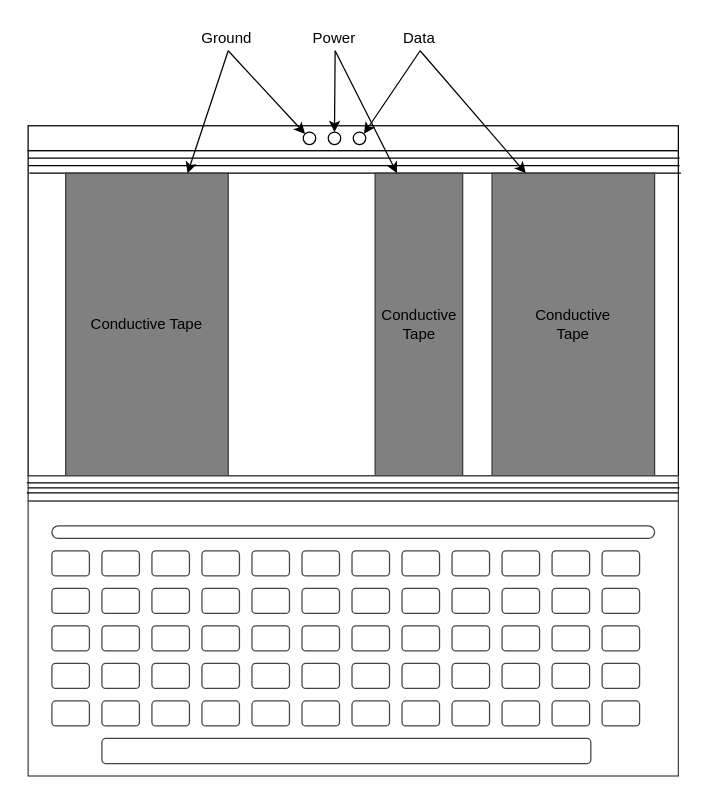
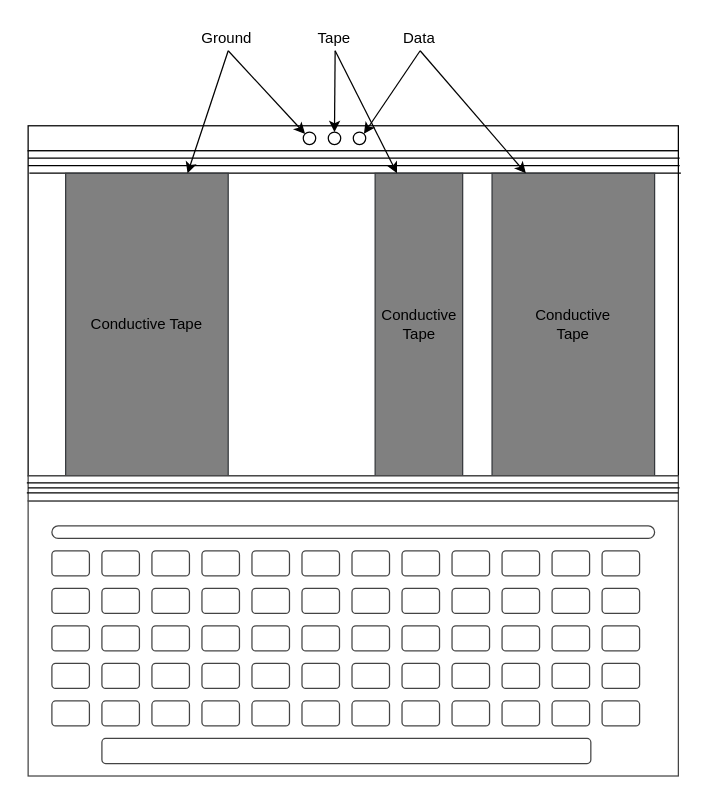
- <mxCell id="84" value="Power" style="text;html=1;strokeColor=none;fillColor=none;align=center;verticalAlign=middle;whiteSpace=wrap;rounded=0;" vertex="1" parent="1"><mxGeometry x="246.52" y="20" width="40" height="20" as="geometry" /></mxCell>
+ <mxCell id="84" value="Tape" style="text;html=1;strokeColor=none;fillColor=none;align=center;verticalAlign=middle;whiteSpace=wrap;rounded=0;" vertex="1" parent="1"><mxGeometry x="246.52" y="20" width="40" height="20" as="geometry" /></mxCell>
